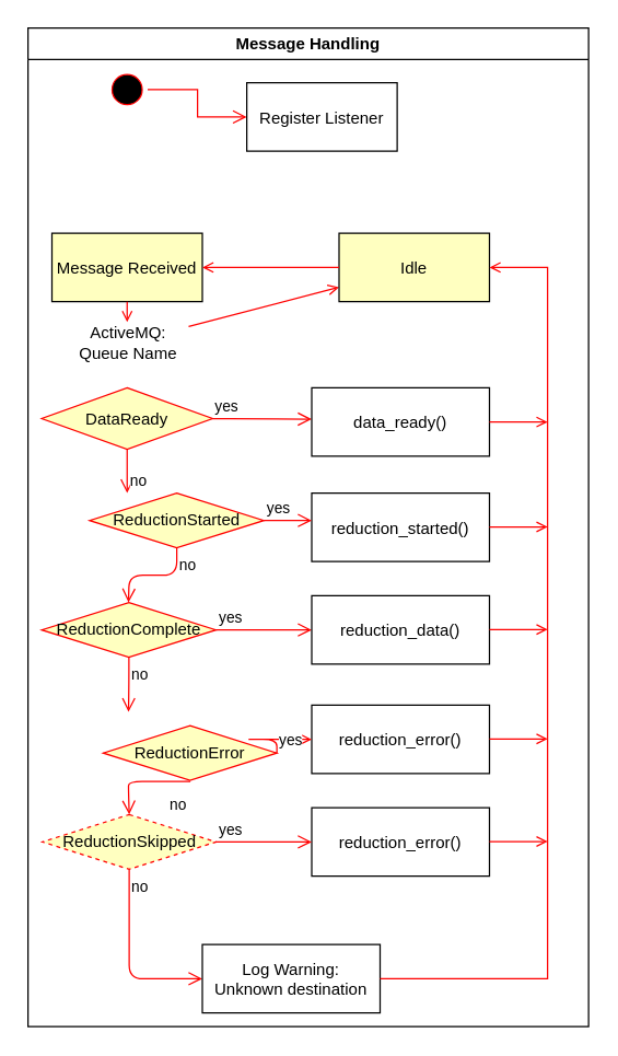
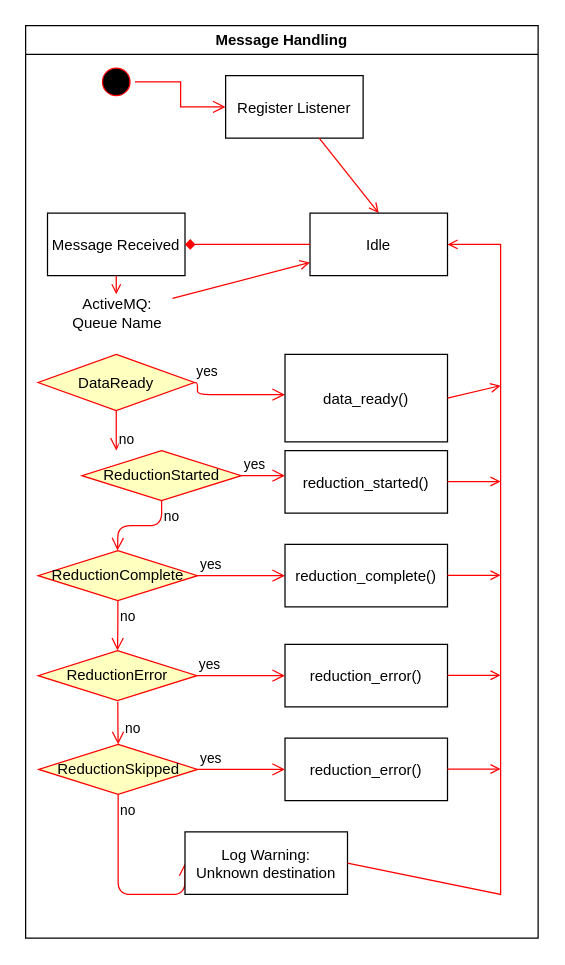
+ <mxCell id="7" value="" style="endArrow=open;strokeColor=#FF0000;endFill=1;rounded=0;entryX=0.5;entryY=0;entryDx=0;entryDy=0;" edge="1" parent="2" source="5" target="32"><mxGeometry relative="1" as="geometry" /></mxCell>
- <mxCell id="6" value="Message Received " style="fillColor=#ffffc0;" vertex="1" parent="2"><mxGeometry x="17.5" y="150" width="110" height="50" as="geometry" /></mxCell>
+ <mxCell id="6" value="Message Received " style="" vertex="1" parent="2"><mxGeometry x="17.5" y="150" width="110" height="50" as="geometry" /></mxCell>
- <mxCell id="33" value="" style="endArrow=open;strokeColor=#FF0000;endFill=1;rounded=0;entryX=1;entryY=0.5;entryDx=0;entryDy=0;exitX=0;exitY=0.5;exitDx=0;exitDy=0;" edge="1" parent="2" source="32" target="6"><mxGeometry relative="1" as="geometry"><mxPoint x="244.853" y="100" as="sourcePoint" /><mxPoint x="292.5" y="160" as="targetPoint" /></mxGeometry></mxCell>
+ <mxCell id="33" value="" style="endArrow=diamond;strokeColor=#FF0000;endFill=1;rounded=0;entryX=1;entryY=0.5;entryDx=0;entryDy=0;exitX=0;exitY=0.5;exitDx=0;exitDy=0;" edge="1" parent="2" source="32" target="6"><mxGeometry relative="1" as="geometry"><mxPoint x="244.853" y="100" as="sourcePoint" /><mxPoint x="292.5" y="160" as="targetPoint" /></mxGeometry></mxCell>
- <mxCell id="32" value="Idle" style="fillColor=#ffffc0;" vertex="1" parent="2"><mxGeometry x="227.5" y="150" width="110" height="50" as="geometry" /></mxCell>
+ <mxCell id="32" value="Idle" style="" vertex="1" parent="2"><mxGeometry x="227.5" y="150" width="110" height="50" as="geometry" /></mxCell>
- <mxCell id="12" value="data_ready()" style="" vertex="1" parent="2"><mxGeometry x="207.5" y="263" width="130" height="50" as="geometry" /></mxCell>
+ <mxCell id="12" value="data_ready()" style="" vertex="1" parent="2"><mxGeometry x="207.5" y="263" width="130" height="70" as="geometry" /></mxCell>
- <mxCell id="22" value="reduction_data()" style="" vertex="1" parent="2"><mxGeometry x="207.5" y="415" width="130" height="50" as="geometry" /></mxCell>
+ <mxCell id="22" value="reduction_complete()" style="" vertex="1" parent="2"><mxGeometry x="207.5" y="415" width="130" height="50" as="geometry" /></mxCell>
- <mxCell id="23" value="ReductionError" style="rhombus;whiteSpace=wrap;html=1;fillColor=#ffffc0;strokeColor=#ff0000;" vertex="1" parent="2"><mxGeometry x="55" y="510" width="127" height="40" as="geometry" /></mxCell>
+ <mxCell id="23" value="ReductionError" style="rhombus;whiteSpace=wrap;html=1;fillColor=#ffffc0;strokeColor=#ff0000;" vertex="1" parent="2"><mxGeometry x="10" y="500" width="127" height="40" as="geometry" /></mxCell>
- <mxCell id="26" value="ReductionSkipped" style="rhombus;whiteSpace=wrap;html=1;fillColor=#ffffc0;strokeColor=#ff0000;dashed=1;" vertex="1" parent="2"><mxGeometry x="10.5" y="575" width="127" height="40" as="geometry" /></mxCell>
+ <mxCell id="26" value="ReductionSkipped" style="rhombus;whiteSpace=wrap;html=1;fillColor=#ffffc0;strokeColor=#ff0000;" vertex="1" parent="2"><mxGeometry x="10.5" y="575" width="127" height="40" as="geometry" /></mxCell>
- <mxCell id="31" value="Log Warning:&#10;Unknown destination" style="" vertex="1" parent="2"><mxGeometry x="127.5" y="670" width="130" height="50" as="geometry" /></mxCell>
+ <mxCell id="31" value="Log Warning:&#10;Unknown destination" style="" vertex="1" parent="2"><mxGeometry x="127.5" y="645" width="130" height="50" as="geometry" /></mxCell>
